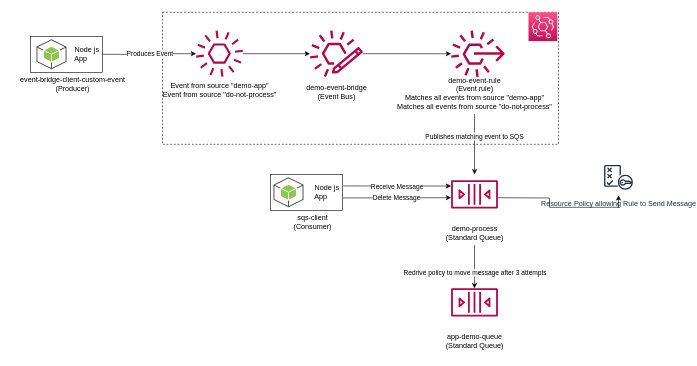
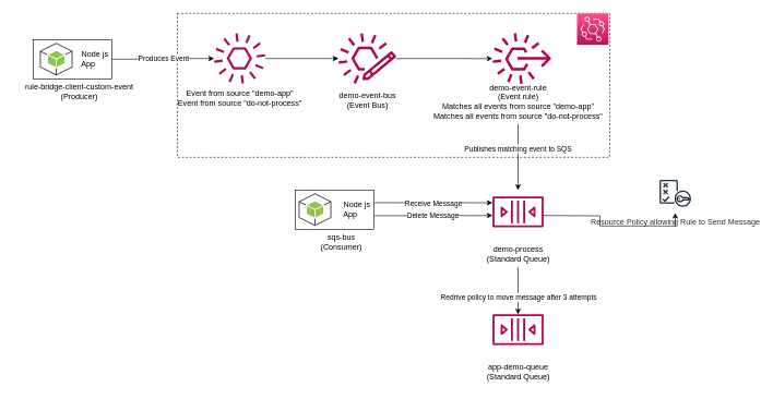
- <mxCell id="6" value="event-bridge-client-custom-event&lt;br&gt;(Producer)" style="text;html=1;align=center;verticalAlign=middle;resizable=0;points=[];autosize=1;strokeColor=none;fillColor=none;" parent="4" vertex="1"><mxGeometry y="60" width="200" height="40" as="geometry" /></mxCell>
+ <mxCell id="6" value="rule-bridge-client-custom-event&lt;br&gt;(Producer)" style="text;html=1;align=center;verticalAlign=middle;resizable=0;points=[];autosize=1;strokeColor=none;fillColor=none;" parent="4" vertex="1"><mxGeometry y="60" width="200" height="40" as="geometry" /></mxCell>
- <mxCell id="18" value="demo-event-bridge&lt;br&gt;(Event Bus)" style="text;html=1;align=center;verticalAlign=middle;resizable=0;points=[];autosize=1;strokeColor=none;fillColor=none;" parent="16" vertex="1"><mxGeometry y="73.182" width="110" height="40" as="geometry" /></mxCell>
+ <mxCell id="18" value="demo-event-bus&lt;br&gt;(Event Bus)" style="text;html=1;align=center;verticalAlign=middle;resizable=0;points=[];autosize=1;strokeColor=none;fillColor=none;" parent="16" vertex="1"><mxGeometry y="73.182" width="110" height="40" as="geometry" /></mxCell>
- <mxCell id="21" value="sqs-client&lt;br&gt;(Consumer)" style="text;html=1;align=center;verticalAlign=middle;resizable=0;points=[];autosize=1;strokeColor=none;fillColor=none;" parent="19" vertex="1"><mxGeometry x="55" y="60" width="90" height="40" as="geometry" /></mxCell>
+ <mxCell id="21" value="sqs-bus&lt;br&gt;(Consumer)" style="text;html=1;align=center;verticalAlign=middle;resizable=0;points=[];autosize=1;strokeColor=none;fillColor=none;" parent="19" vertex="1"><mxGeometry x="55" y="60" width="90" height="40" as="geometry" /></mxCell>
